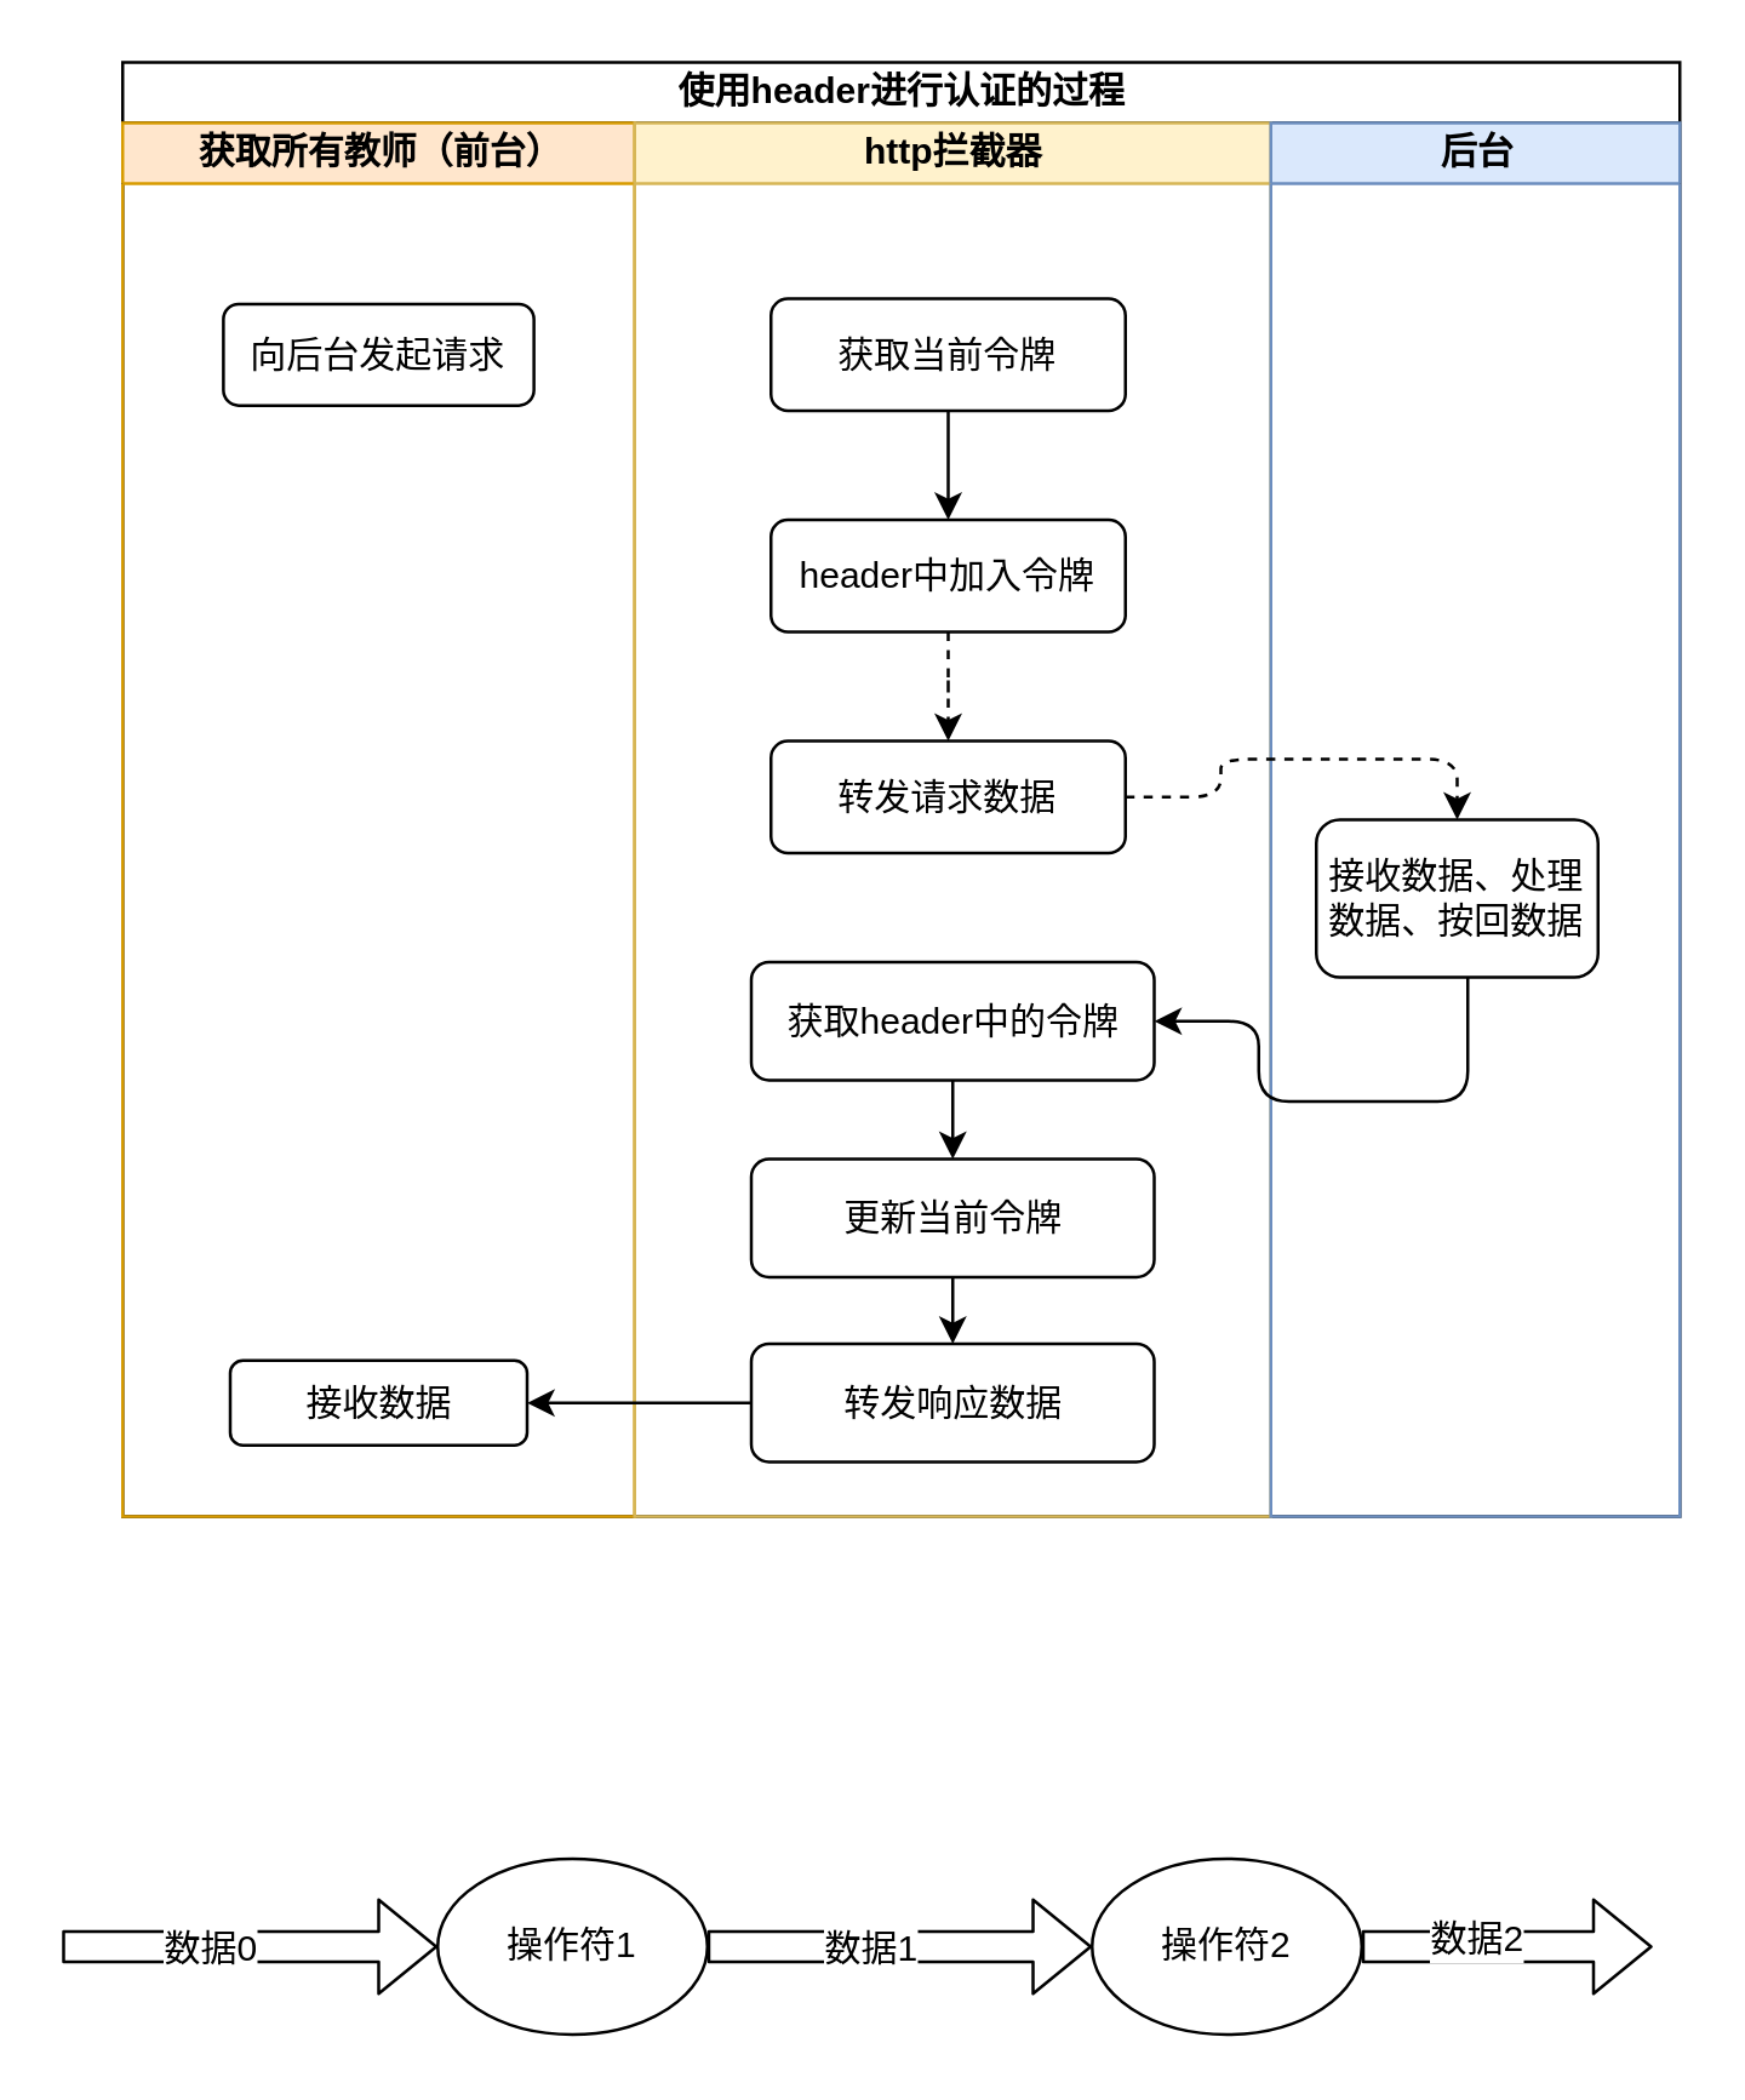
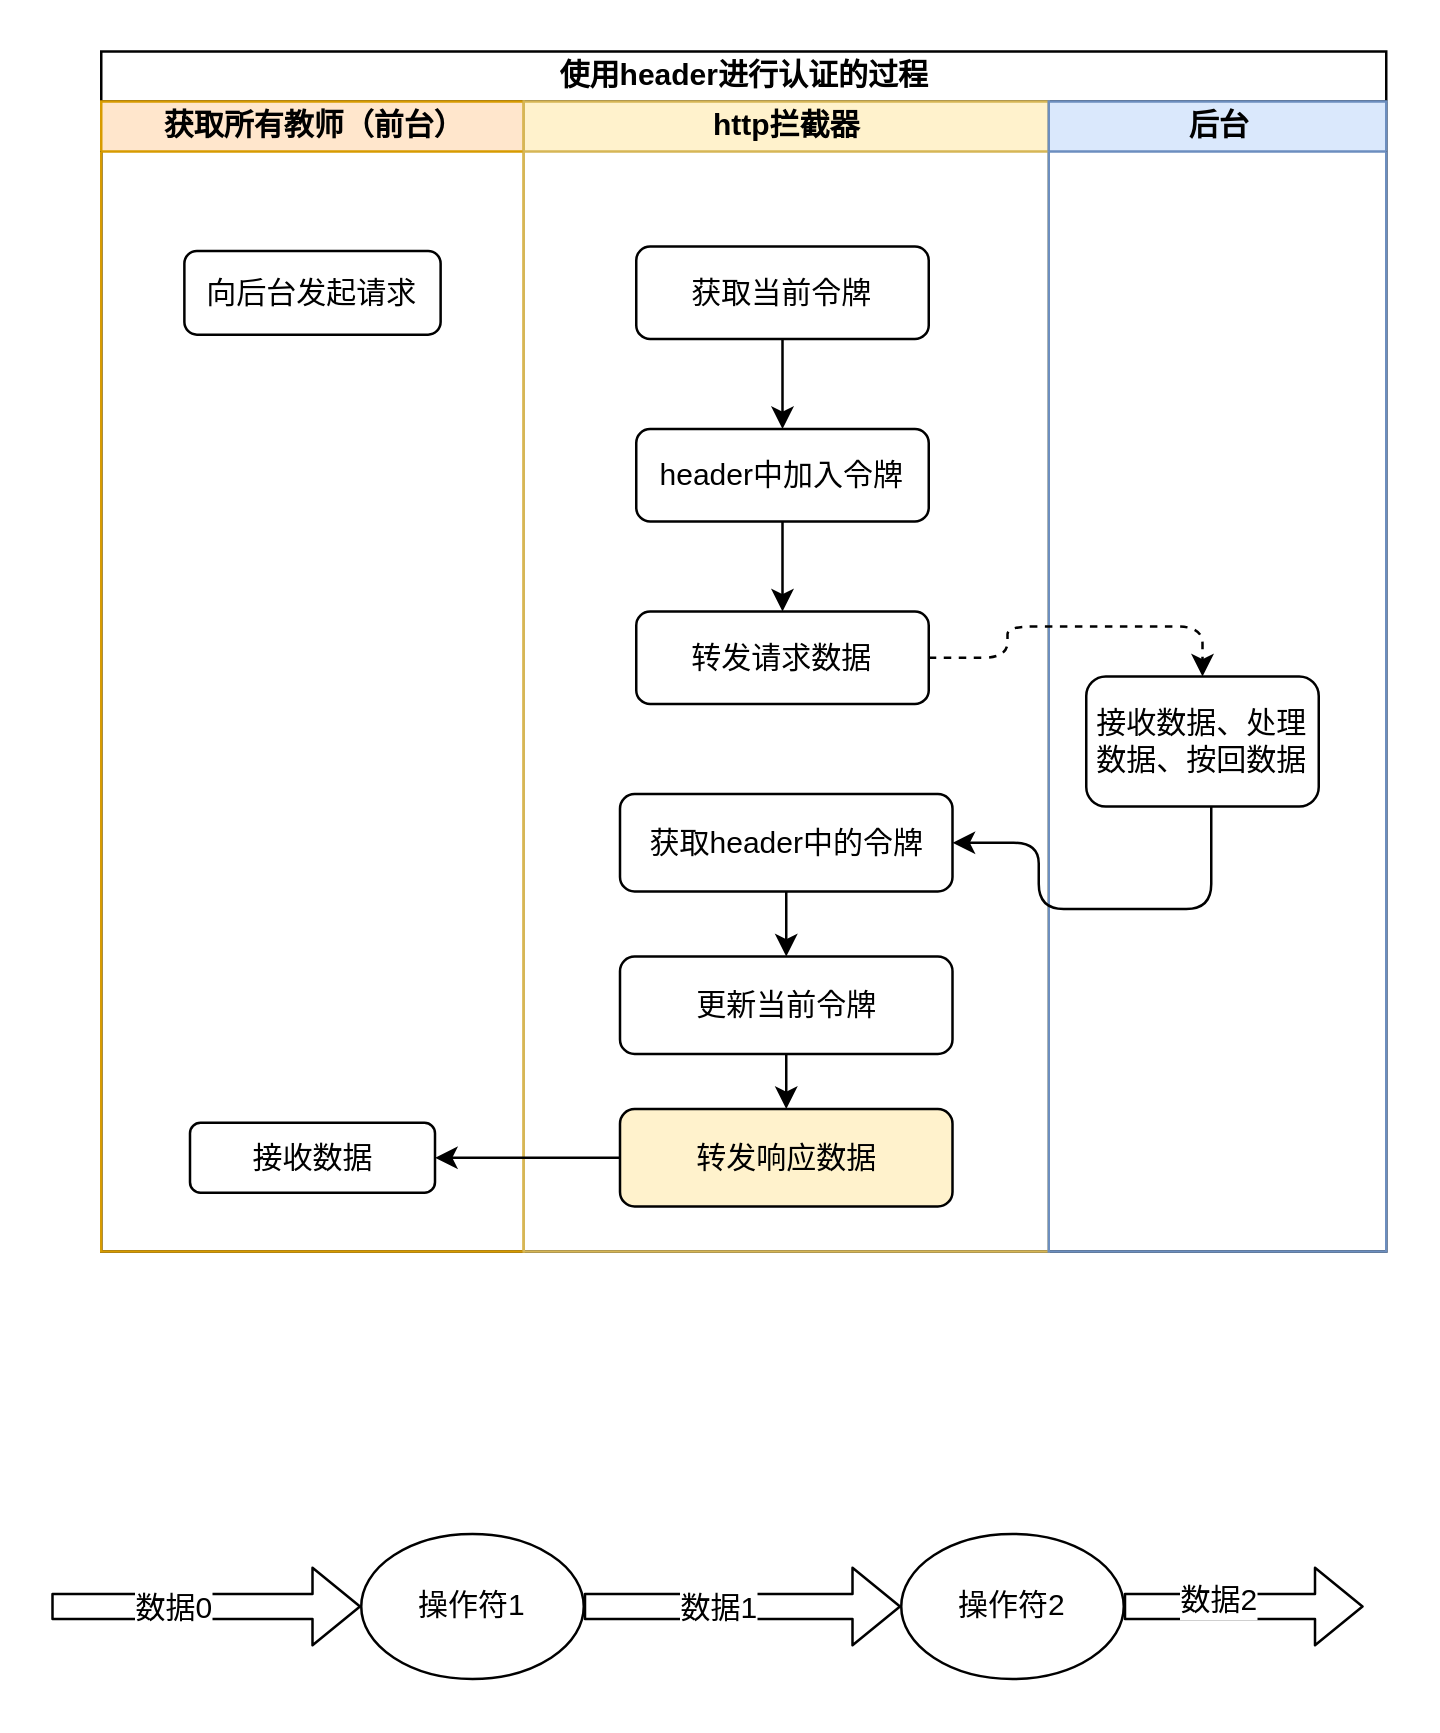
- <mxCell id="9" value="" style="edgeStyle=orthogonalEdgeStyle;rounded=0;orthogonalLoop=1;jettySize=auto;html=1;dashed=1;" parent="6" source="10" target="11" edge="1"><mxGeometry relative="1" as="geometry" /></mxCell>
+ <mxCell id="9" value="" style="edgeStyle=orthogonalEdgeStyle;rounded=0;orthogonalLoop=1;jettySize=auto;html=1;" parent="6" source="10" target="11" edge="1"><mxGeometry relative="1" as="geometry" /></mxCell>
- <mxCell id="16" value="转发响应数据" style="rounded=1;whiteSpace=wrap;html=1;" parent="6" vertex="1"><mxGeometry x="38.5" y="403" width="133" height="39" as="geometry" /></mxCell>
+ <mxCell id="16" value="转发响应数据" style="rounded=1;whiteSpace=wrap;html=1;fillColor=#fff2cc;" parent="6" vertex="1"><mxGeometry x="38.5" y="403" width="133" height="39" as="geometry" /></mxCell>
